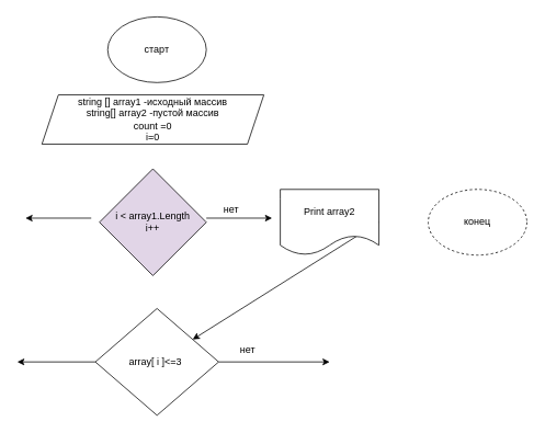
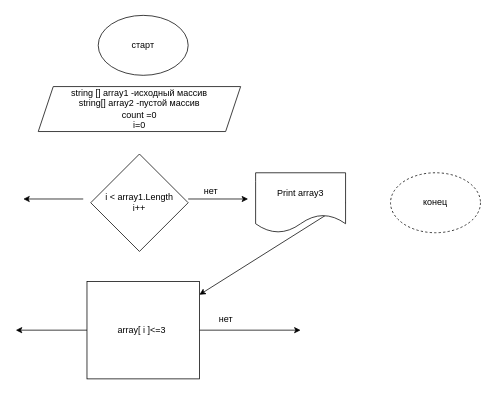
- <mxCell id="9" value="Print array2" style="shape=document;whiteSpace=wrap;html=1;boundedLbl=1;" vertex="1" parent="1"><mxGeometry x="340" y="230" width="120" height="80" as="geometry" /></mxCell>
+ <mxCell id="9" value="Print array3" style="shape=document;whiteSpace=wrap;html=1;boundedLbl=1;" vertex="1" parent="1"><mxGeometry x="340" y="230" width="120" height="80" as="geometry" /></mxCell>
- <mxCell id="6" value="i &amp;lt; array1.Length&lt;br&gt;i++" style="rhombus;whiteSpace=wrap;html=1;fillColor=#e1d5e7;" vertex="1" parent="1"><mxGeometry x="120" y="205" width="130" height="130" as="geometry" /></mxCell>
+ <mxCell id="6" value="i &amp;lt; array1.Length&lt;br&gt;i++" style="rhombus;whiteSpace=wrap;html=1;" vertex="1" parent="1"><mxGeometry x="120" y="205" width="130" height="130" as="geometry" /></mxCell>
- <mxCell id="13" value="array[ i ]&amp;lt;=3&amp;nbsp;" style="rhombus;whiteSpace=wrap;html=1;" vertex="1" parent="1"><mxGeometry x="115" y="375" width="150" height="130" as="geometry" /></mxCell>
+ <mxCell id="13" value="array[ i ]&amp;lt;=3&amp;nbsp;" style="whiteSpace=wrap;html=1;rounded=0;" vertex="1" parent="1"><mxGeometry x="115" y="375" width="150" height="130" as="geometry" /></mxCell>
